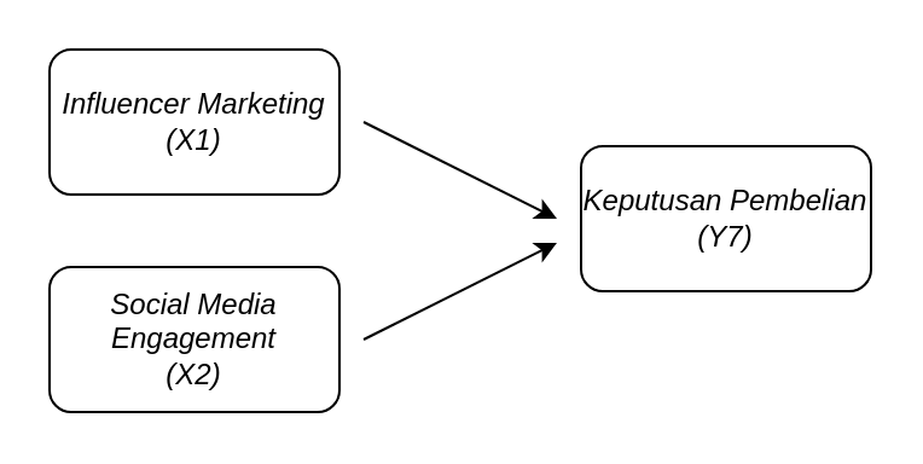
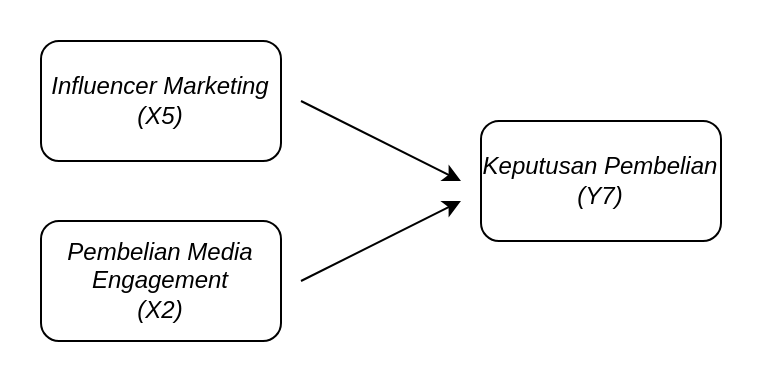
- <mxCell id="2" value="&lt;i&gt;Influencer Marketing&lt;/i&gt;&lt;div&gt;&lt;i&gt;(X1)&lt;/i&gt;&lt;/div&gt;" style="rounded=1;whiteSpace=wrap;html=1;" vertex="1" parent="1"><mxGeometry x="20" y="20" width="120" height="60" as="geometry" /></mxCell>
+ <mxCell id="2" value="&lt;i&gt;Influencer Marketing&lt;/i&gt;&lt;div&gt;&lt;i&gt;(X5)&lt;/i&gt;&lt;/div&gt;" style="rounded=1;whiteSpace=wrap;html=1;" vertex="1" parent="1"><mxGeometry x="20" y="20" width="120" height="60" as="geometry" /></mxCell>
- <mxCell id="3" value="&lt;i&gt;Social Media Engagement&lt;/i&gt;&lt;br&gt;&lt;div&gt;&lt;i&gt;(X2)&lt;/i&gt;&lt;/div&gt;" style="rounded=1;whiteSpace=wrap;html=1;" vertex="1" parent="1"><mxGeometry x="20" y="110" width="120" height="60" as="geometry" /></mxCell>
+ <mxCell id="3" value="&lt;i&gt;Pembelian Media Engagement&lt;/i&gt;&lt;br&gt;&lt;div&gt;&lt;i&gt;(X2)&lt;/i&gt;&lt;/div&gt;" style="rounded=1;whiteSpace=wrap;html=1;" vertex="1" parent="1"><mxGeometry x="20" y="110" width="120" height="60" as="geometry" /></mxCell>
